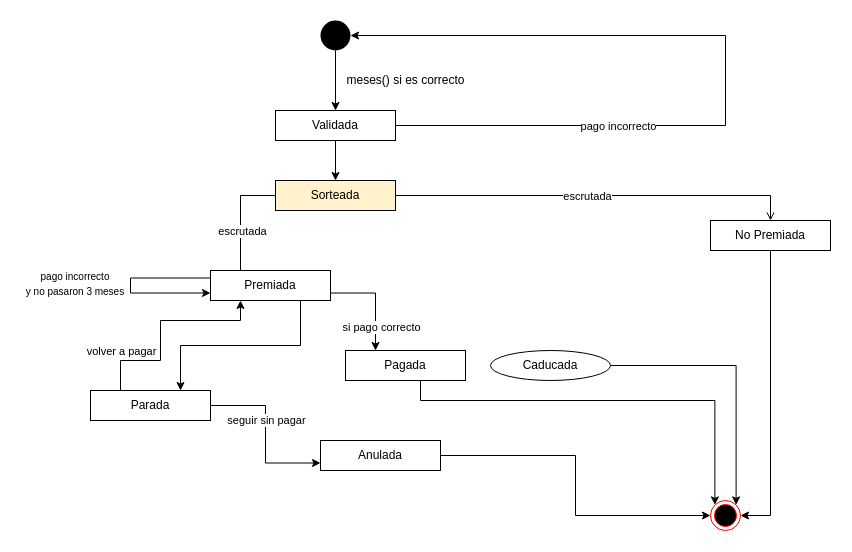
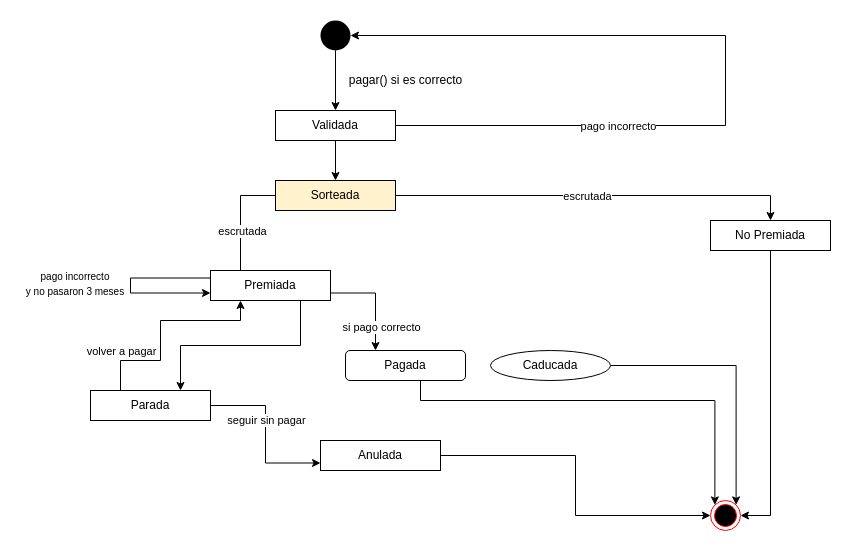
- <mxCell id="9" value="&lt;div&gt;meses() si es correcto&lt;/div&gt;" style="text;html=1;align=center;verticalAlign=middle;resizable=0;points=[];autosize=1;" parent="1" vertex="1"><mxGeometry x="340" y="70" width="130" height="20" as="geometry" /></mxCell>
+ <mxCell id="9" value="&lt;div&gt;pagar() si es correcto&lt;/div&gt;" style="text;html=1;align=center;verticalAlign=middle;resizable=0;points=[];autosize=1;" parent="1" vertex="1"><mxGeometry x="340" y="70" width="130" height="20" as="geometry" /></mxCell>
- <mxCell id="10" style="edgeStyle=orthogonalEdgeStyle;rounded=0;orthogonalLoop=1;jettySize=auto;html=1;entryX=0.5;entryY=0;entryDx=0;entryDy=0;endArrow=open;" parent="1" source="14" target="20" edge="1"><mxGeometry relative="1" as="geometry" /></mxCell>
+ <mxCell id="10" style="edgeStyle=orthogonalEdgeStyle;rounded=0;orthogonalLoop=1;jettySize=auto;html=1;entryX=0.5;entryY=0;entryDx=0;entryDy=0;" parent="1" source="14" target="20" edge="1"><mxGeometry relative="1" as="geometry" /></mxCell>
- <mxCell id="22" value="Pagada" style="rounded=0;whiteSpace=wrap;html=1;" parent="1" vertex="1"><mxGeometry x="345" y="350" width="120" height="30" as="geometry" /></mxCell>
+ <mxCell id="22" value="Pagada" style="whiteSpace=wrap;html=1;rounded=1;" parent="1" vertex="1"><mxGeometry x="345" y="350" width="120" height="30" as="geometry" /></mxCell>
